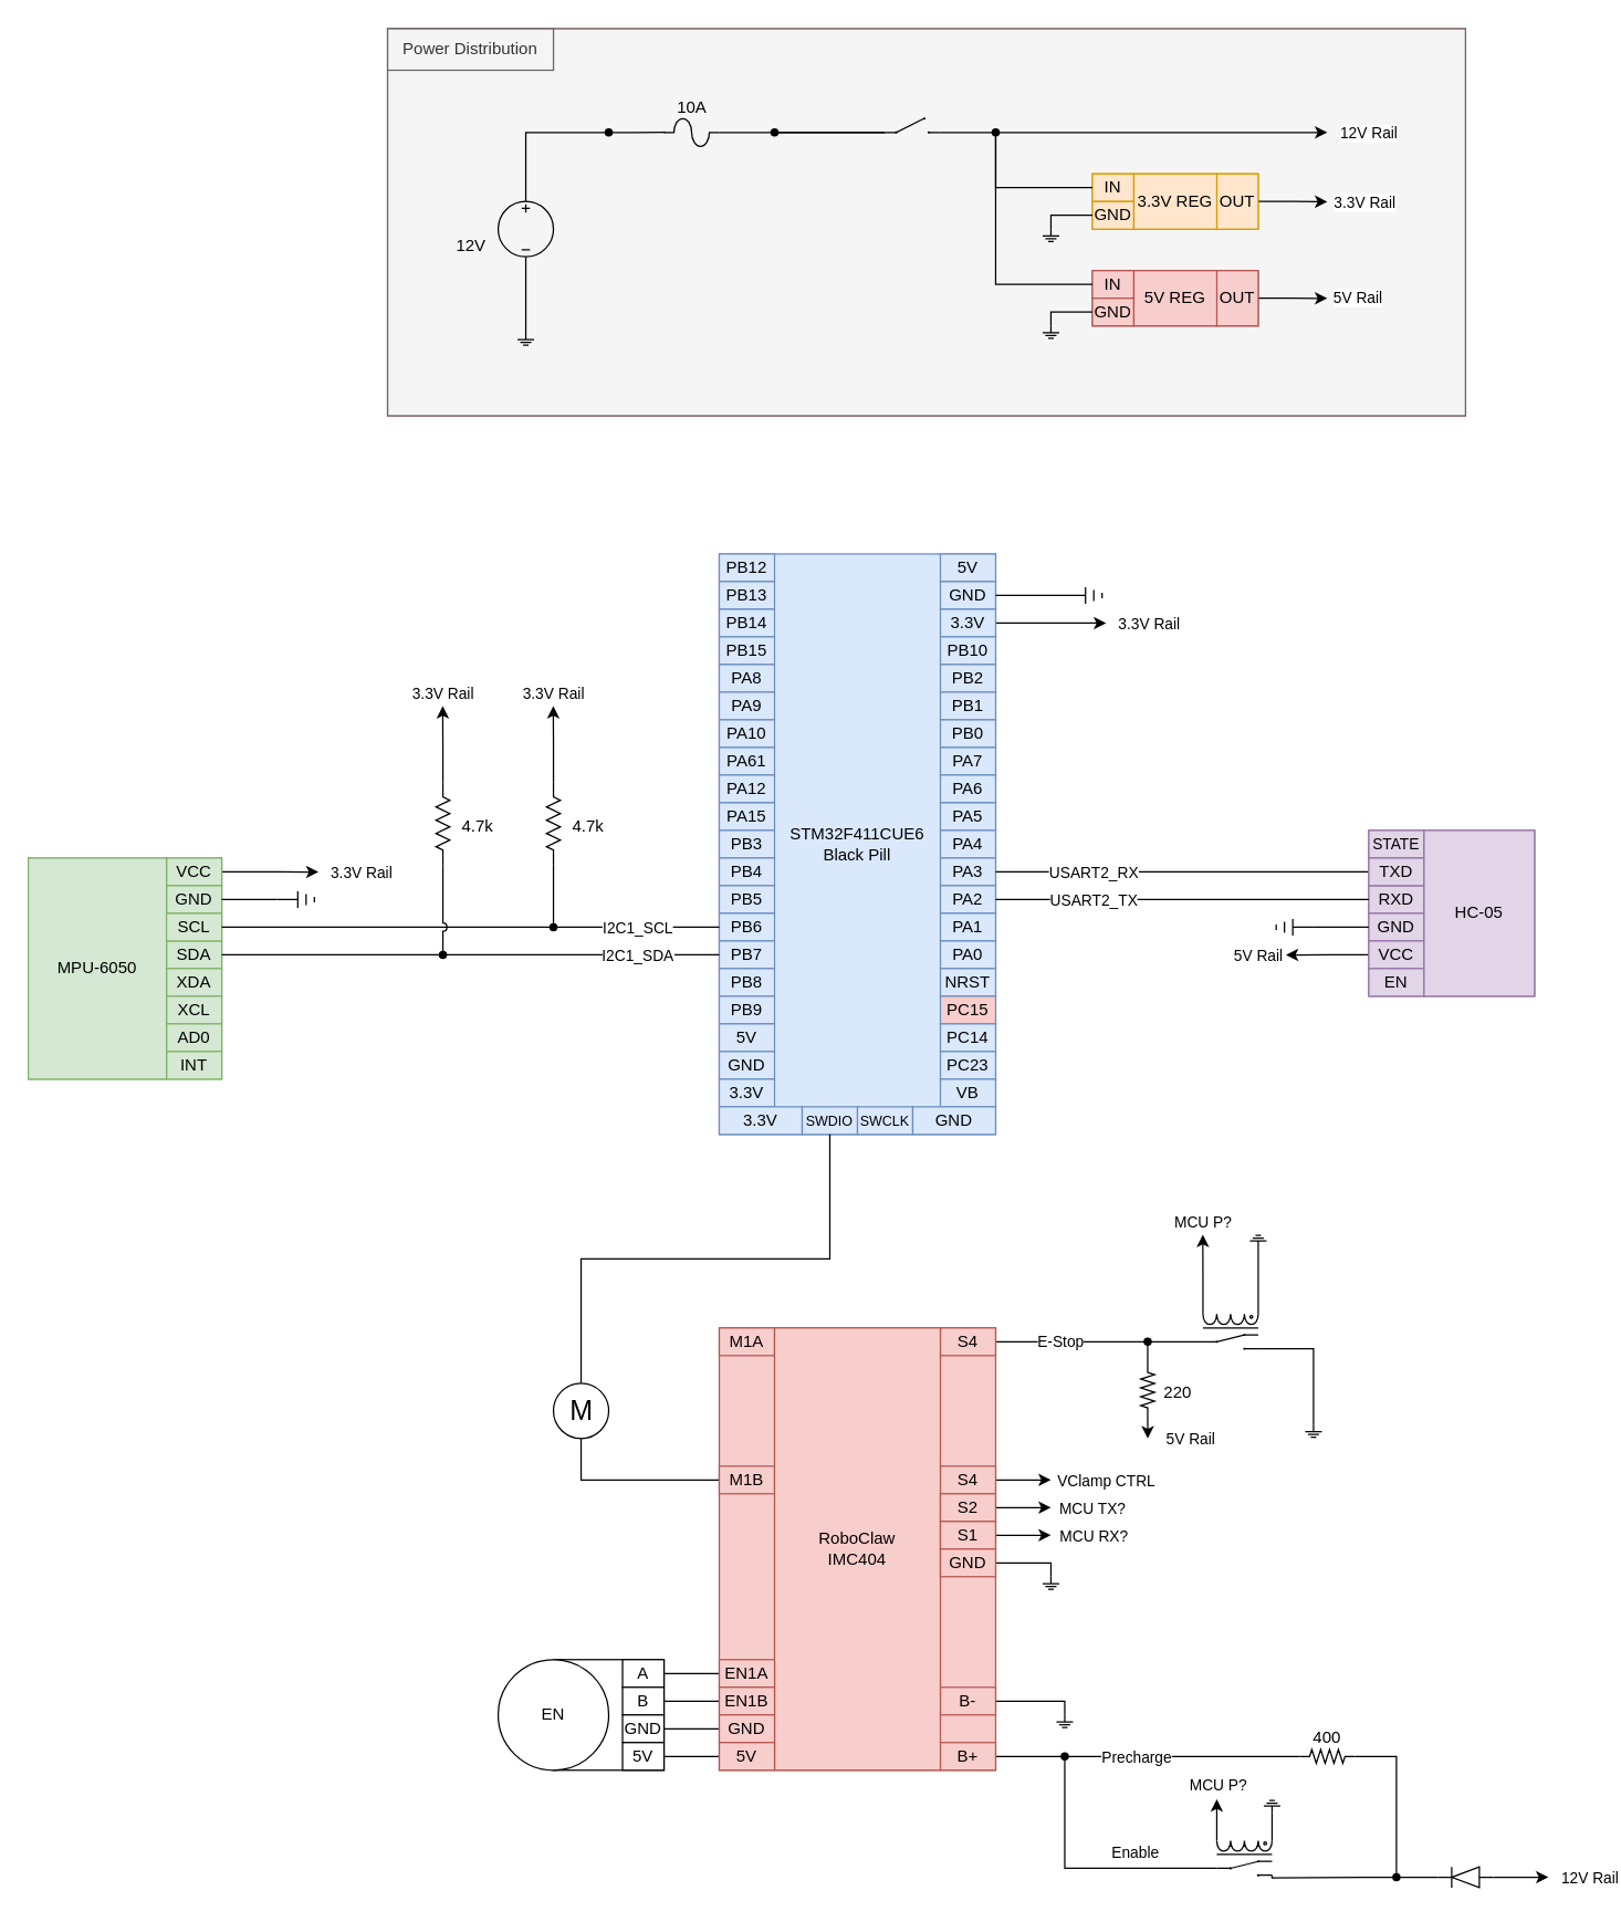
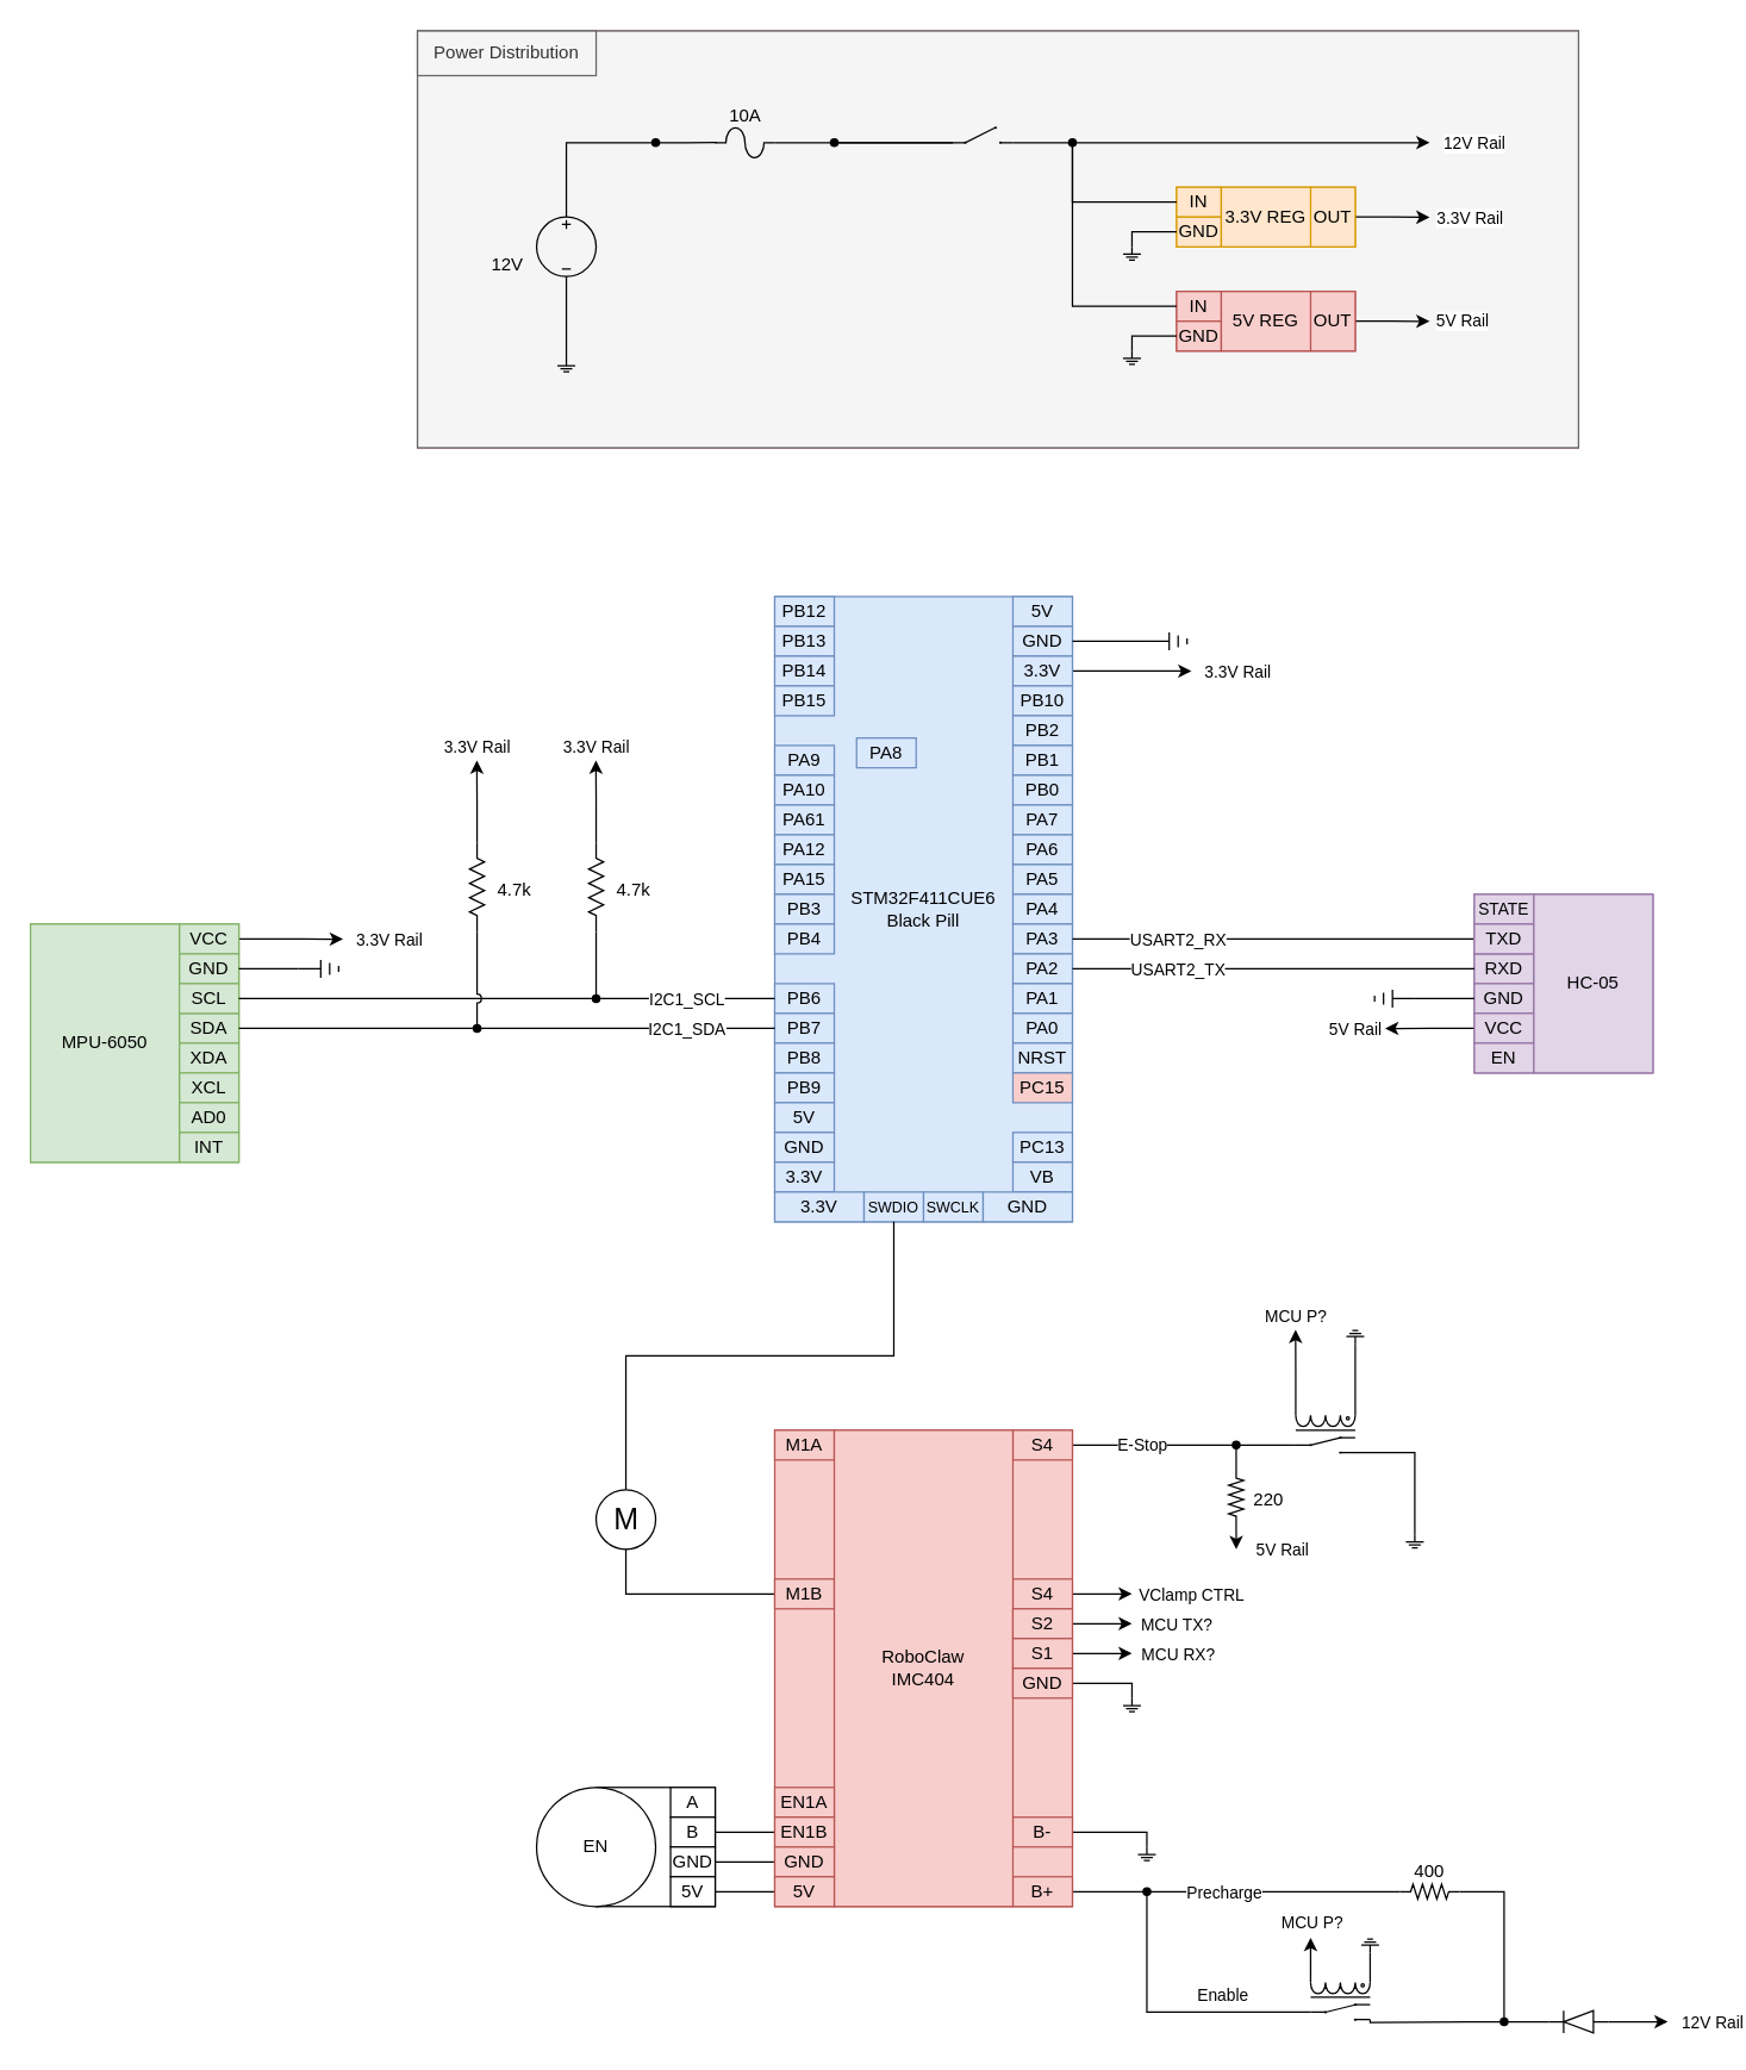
- <mxCell id="11" value="PA8" style="rounded=0;whiteSpace=wrap;html=1;fillColor=#dae8fc;strokeColor=#6c8ebf;" parent="5" vertex="1"><mxGeometry y="80" width="40" height="20" as="geometry" /></mxCell>
+ <mxCell id="11" value="PA8" style="rounded=0;whiteSpace=wrap;html=1;fillColor=#dae8fc;strokeColor=#6c8ebf;" parent="5" vertex="1"><mxGeometry x="55" y="95" width="40" height="20" as="geometry" /></mxCell>
- <mxCell id="19" value="PB5" style="rounded=0;whiteSpace=wrap;html=1;fillColor=#dae8fc;strokeColor=#6c8ebf;" parent="5" vertex="1"><mxGeometry y="240" width="40" height="20" as="geometry" /></mxCell>
- <mxCell id="46" value="PC14" style="rounded=0;whiteSpace=wrap;html=1;fillColor=#dae8fc;strokeColor=#6c8ebf;" parent="5" vertex="1"><mxGeometry x="160" y="340" width="40" height="20" as="geometry" /></mxCell>
- <mxCell id="47" value="PC23" style="rounded=0;whiteSpace=wrap;html=1;fillColor=#dae8fc;strokeColor=#6c8ebf;" parent="5" vertex="1"><mxGeometry x="160" y="360" width="40" height="20" as="geometry" /></mxCell>
+ <mxCell id="47" value="PC13" style="rounded=0;whiteSpace=wrap;html=1;fillColor=#dae8fc;strokeColor=#6c8ebf;" parent="5" vertex="1"><mxGeometry x="160" y="360" width="40" height="20" as="geometry" /></mxCell>
- <mxCell id="191" style="edgeStyle=orthogonalEdgeStyle;rounded=0;orthogonalLoop=1;jettySize=auto;html=1;exitX=1;exitY=0.5;exitDx=0;exitDy=0;entryX=0;entryY=0.5;entryDx=0;entryDy=0;endArrow=none;endFill=0;" edge="1" parent="1" source="187" target="204"><mxGeometry relative="1" as="geometry" /></mxCell>
